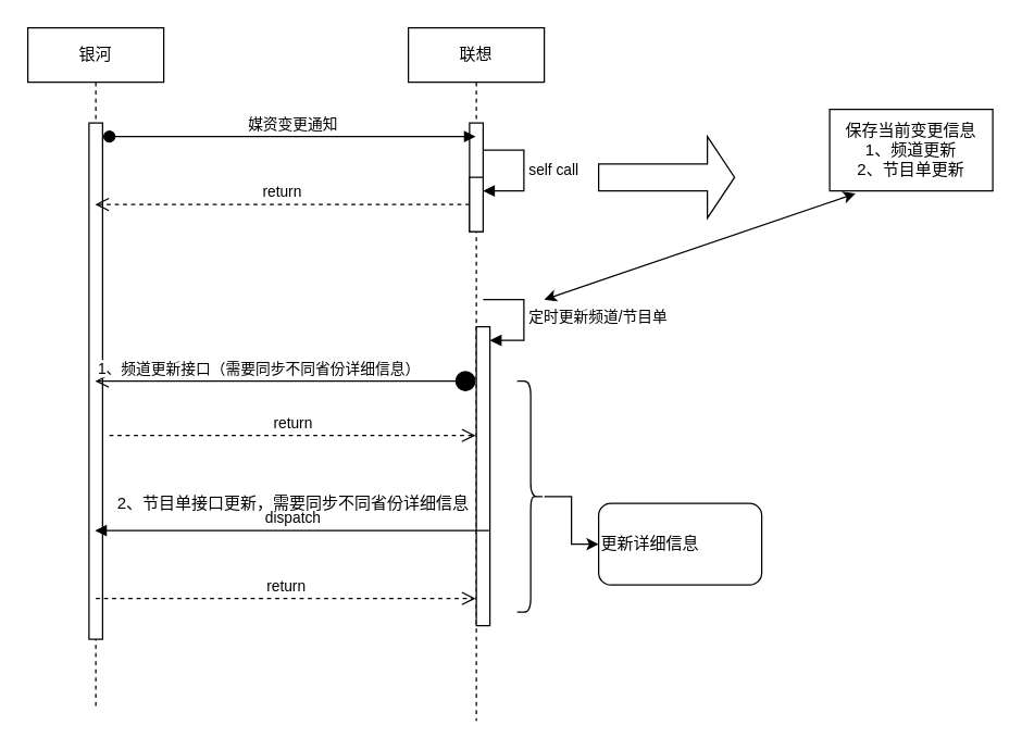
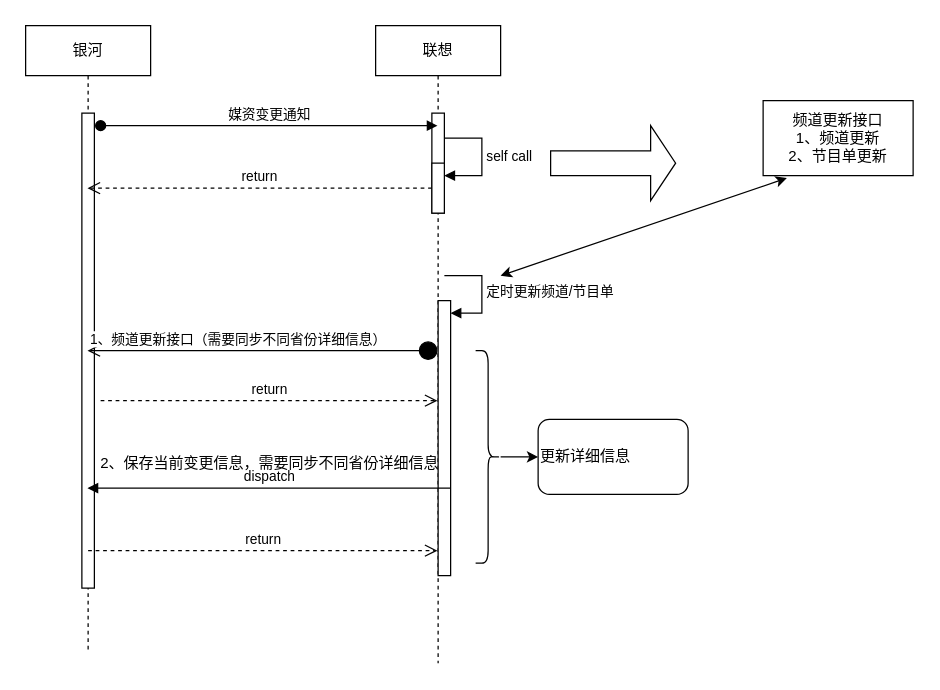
- <mxCell id="13" value="保存当前变更信息&lt;br&gt;1、频道更新&lt;br&gt;2、节目单更新" style="whiteSpace=wrap;html=1;" vertex="1" parent="1"><mxGeometry x="610" y="80" width="120" height="60" as="geometry" /></mxCell>
+ <mxCell id="13" value="频道更新接口&lt;br&gt;1、频道更新&lt;br&gt;2、节目单更新" style="whiteSpace=wrap;html=1;" vertex="1" parent="1"><mxGeometry x="610" y="80" width="120" height="60" as="geometry" /></mxCell>
- <mxCell id="18" value="2、节目单接口更新，需要同步不同省份详细信息" style="text;html=1;align=center;verticalAlign=middle;resizable=0;points=[];autosize=1;strokeColor=none;fillColor=none;" vertex="1" parent="1"><mxGeometry x="75" y="355" width="280" height="30" as="geometry" /></mxCell>
+ <mxCell id="18" value="2、保存当前变更信息，需要同步不同省份详细信息" style="text;html=1;align=center;verticalAlign=middle;resizable=0;points=[];autosize=1;strokeColor=none;fillColor=none;" vertex="1" parent="1"><mxGeometry x="75" y="355" width="280" height="30" as="geometry" /></mxCell>
- <mxCell id="23" value="更新详细信息" style="whiteSpace=wrap;html=1;align=left;rounded=1;" vertex="1" parent="1"><mxGeometry x="440" y="370" width="120" height="60" as="geometry" /></mxCell>
+ <mxCell id="23" value="更新详细信息" style="whiteSpace=wrap;html=1;align=left;rounded=1;" vertex="1" parent="1"><mxGeometry x="430" y="335" width="120" height="60" as="geometry" /></mxCell>
